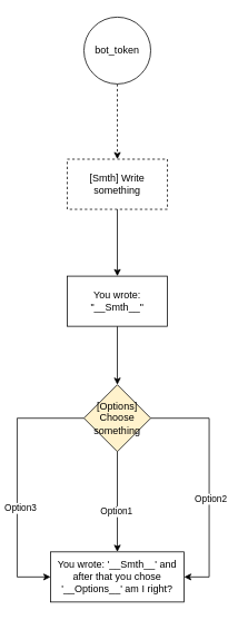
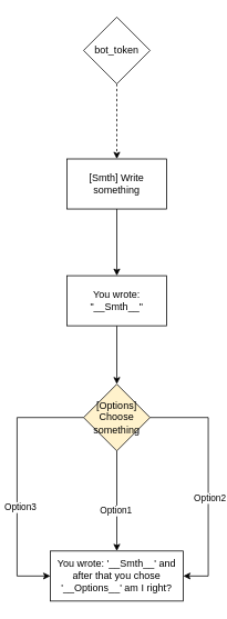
- <mxCell id="3" value="bot_token" style="ellipse;whiteSpace=wrap;html=1;aspect=fixed;" parent="1" vertex="1"><mxGeometry x="100" y="20" width="80" height="80" as="geometry" /></mxCell>
+ <mxCell id="3" value="bot_token" style="rhombus;whiteSpace=wrap;html=1;aspect=fixed;" parent="1" vertex="1"><mxGeometry x="100" y="20" width="80" height="80" as="geometry" /></mxCell>
- <mxCell id="5" value="[Smth] Write something" style="whiteSpace=wrap;html=1;dashed=1;" parent="1" vertex="1"><mxGeometry x="80" y="190" width="120" height="60" as="geometry" /></mxCell>
+ <mxCell id="5" value="[Smth] Write something" style="whiteSpace=wrap;html=1;" parent="1" vertex="1"><mxGeometry x="80" y="190" width="120" height="60" as="geometry" /></mxCell>
